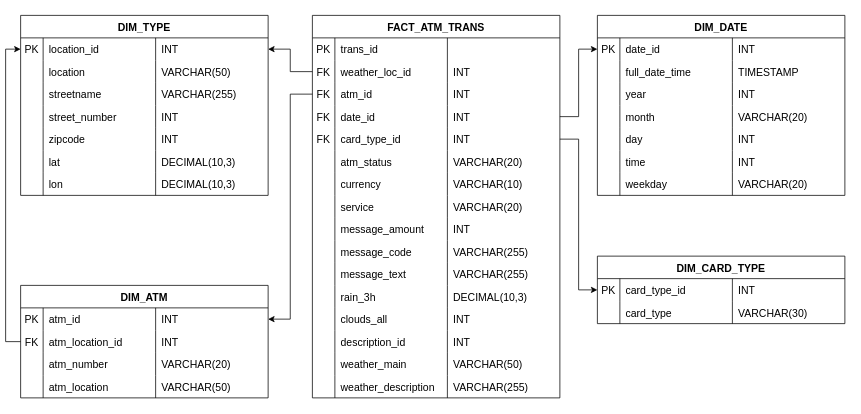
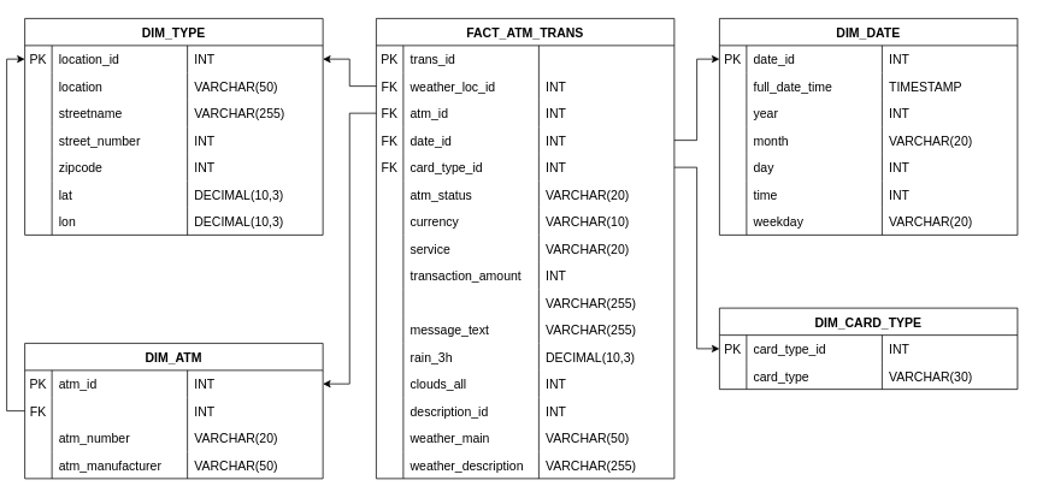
- <mxCell id="120" value="message_amount" style="shape=partialRectangle;connectable=0;fillColor=none;top=0;left=0;bottom=0;right=0;align=left;spacingLeft=6;overflow=hidden;fontStyle=0;fontSize=14;" vertex="1" parent="118"><mxGeometry x="30" width="150" height="30" as="geometry"><mxRectangle width="150" height="30" as="alternateBounds" /></mxGeometry></mxCell>
+ <mxCell id="120" value="transaction_amount" style="shape=partialRectangle;connectable=0;fillColor=none;top=0;left=0;bottom=0;right=0;align=left;spacingLeft=6;overflow=hidden;fontStyle=0;fontSize=14;" vertex="1" parent="118"><mxGeometry x="30" width="150" height="30" as="geometry"><mxRectangle width="150" height="30" as="alternateBounds" /></mxGeometry></mxCell>
- <mxCell id="124" value="message_code" style="shape=partialRectangle;connectable=0;fillColor=none;top=0;left=0;bottom=0;right=0;align=left;spacingLeft=6;overflow=hidden;fontStyle=0;fontSize=14;" vertex="1" parent="122"><mxGeometry x="30" width="150" height="30" as="geometry"><mxRectangle width="150" height="30" as="alternateBounds" /></mxGeometry></mxCell>
- <mxCell id="38" value="atm_location_id" style="shape=partialRectangle;connectable=0;fillColor=none;top=0;left=0;bottom=0;right=0;align=left;spacingLeft=6;overflow=hidden;fontStyle=0;fontSize=14;" vertex="1" parent="36"><mxGeometry x="30" width="150" height="30" as="geometry"><mxRectangle width="150" height="30" as="alternateBounds" /></mxGeometry></mxCell>
- <mxCell id="46" value="atm_location" style="shape=partialRectangle;connectable=0;fillColor=none;top=0;left=0;bottom=0;right=0;align=left;spacingLeft=6;overflow=hidden;fontStyle=0;fontSize=14;" vertex="1" parent="44"><mxGeometry x="30" width="150" height="30" as="geometry"><mxRectangle width="150" height="30" as="alternateBounds" /></mxGeometry></mxCell>
+ <mxCell id="46" value="atm_manufacturer" style="shape=partialRectangle;connectable=0;fillColor=none;top=0;left=0;bottom=0;right=0;align=left;spacingLeft=6;overflow=hidden;fontStyle=0;fontSize=14;" vertex="1" parent="44"><mxGeometry x="30" width="150" height="30" as="geometry"><mxRectangle width="150" height="30" as="alternateBounds" /></mxGeometry></mxCell>
